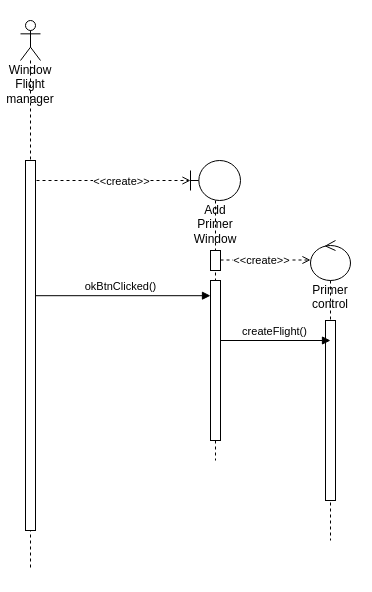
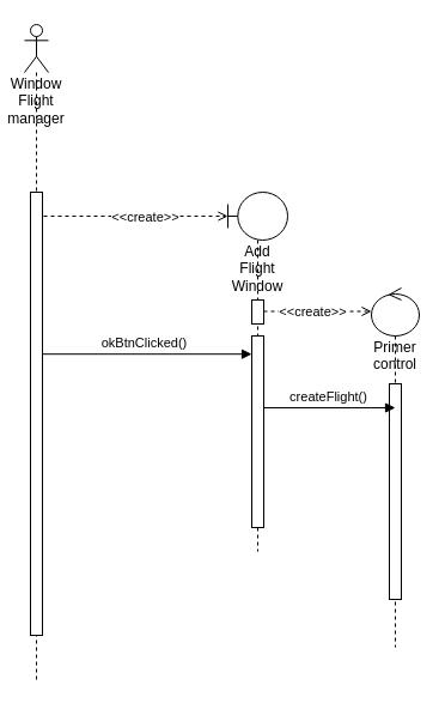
- <mxCell id="5" value="Add Primer Window" style="shape=umlLifeline;participant=umlBoundary;perimeter=lifelinePerimeter;whiteSpace=wrap;html=1;container=1;collapsible=0;recursiveResize=0;verticalAlign=top;spacingTop=36;outlineConnect=0;" vertex="1" parent="1"><mxGeometry x="190" y="160" width="50" height="300" as="geometry" /></mxCell>
+ <mxCell id="5" value="Add Flight Window" style="shape=umlLifeline;participant=umlBoundary;perimeter=lifelinePerimeter;whiteSpace=wrap;html=1;container=1;collapsible=0;recursiveResize=0;verticalAlign=top;spacingTop=36;outlineConnect=0;" vertex="1" parent="1"><mxGeometry x="190" y="160" width="50" height="300" as="geometry" /></mxCell>
